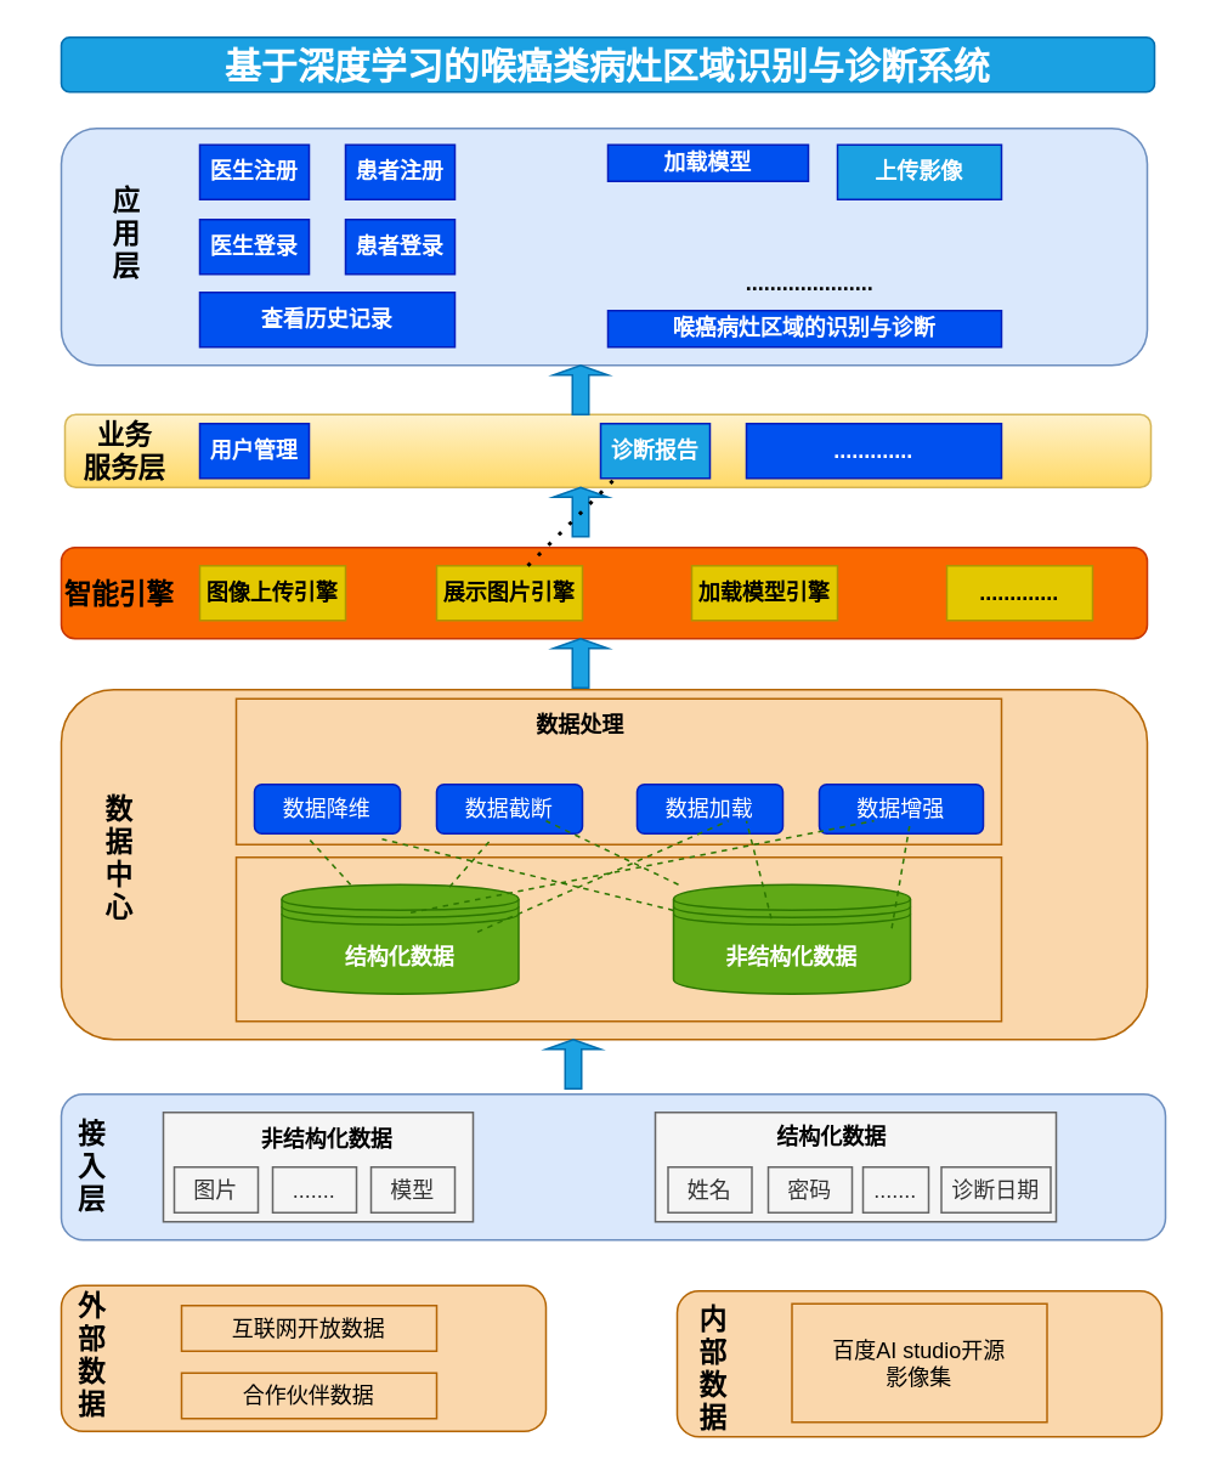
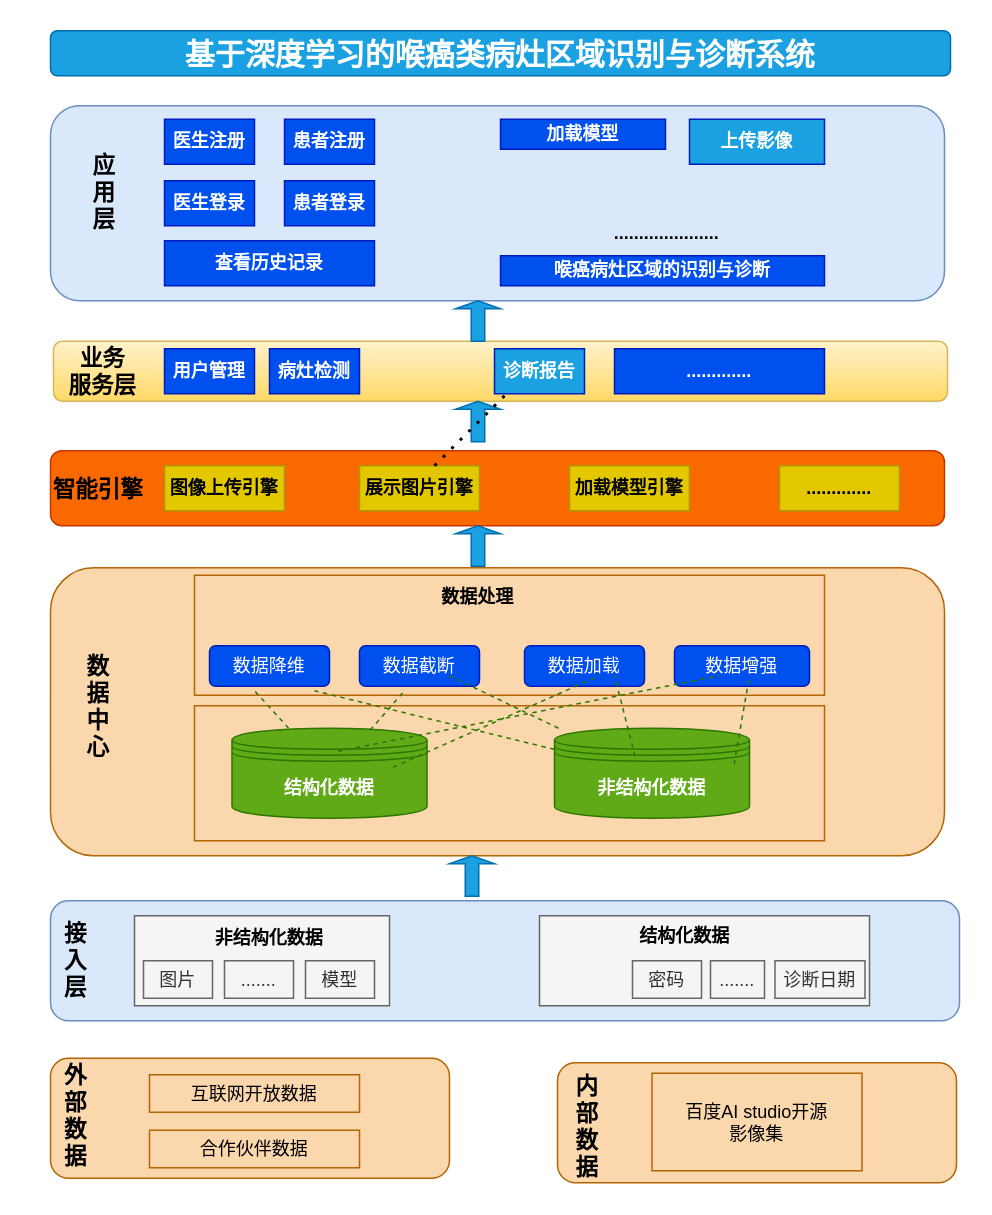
+ <mxCell id="17" value="病灶检测" style="rounded=0;whiteSpace=wrap;html=1;fontStyle=1;fillColor=#0050ef;fontColor=#ffffff;strokeColor=#001DBC;" vertex="1" parent="1"><mxGeometry x="179" y="232" width="60" height="30" as="geometry" /></mxCell>
- <mxCell id="59" value="姓名" style="rounded=0;whiteSpace=wrap;html=1;fillColor=#f5f5f5;fontColor=#333333;strokeColor=#666666;" vertex="1" parent="1"><mxGeometry x="366" y="640" width="46" height="25" as="geometry" /></mxCell>
